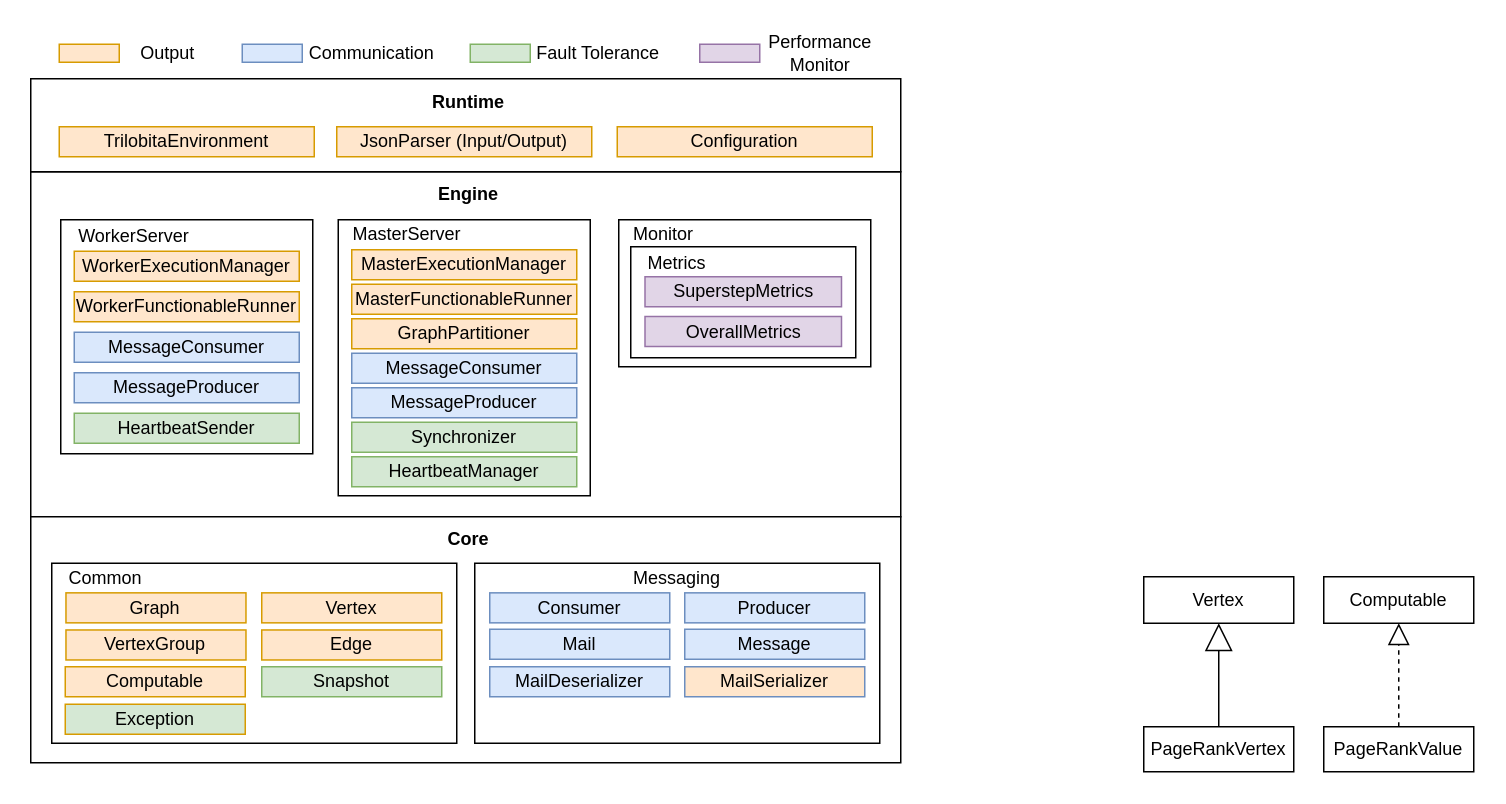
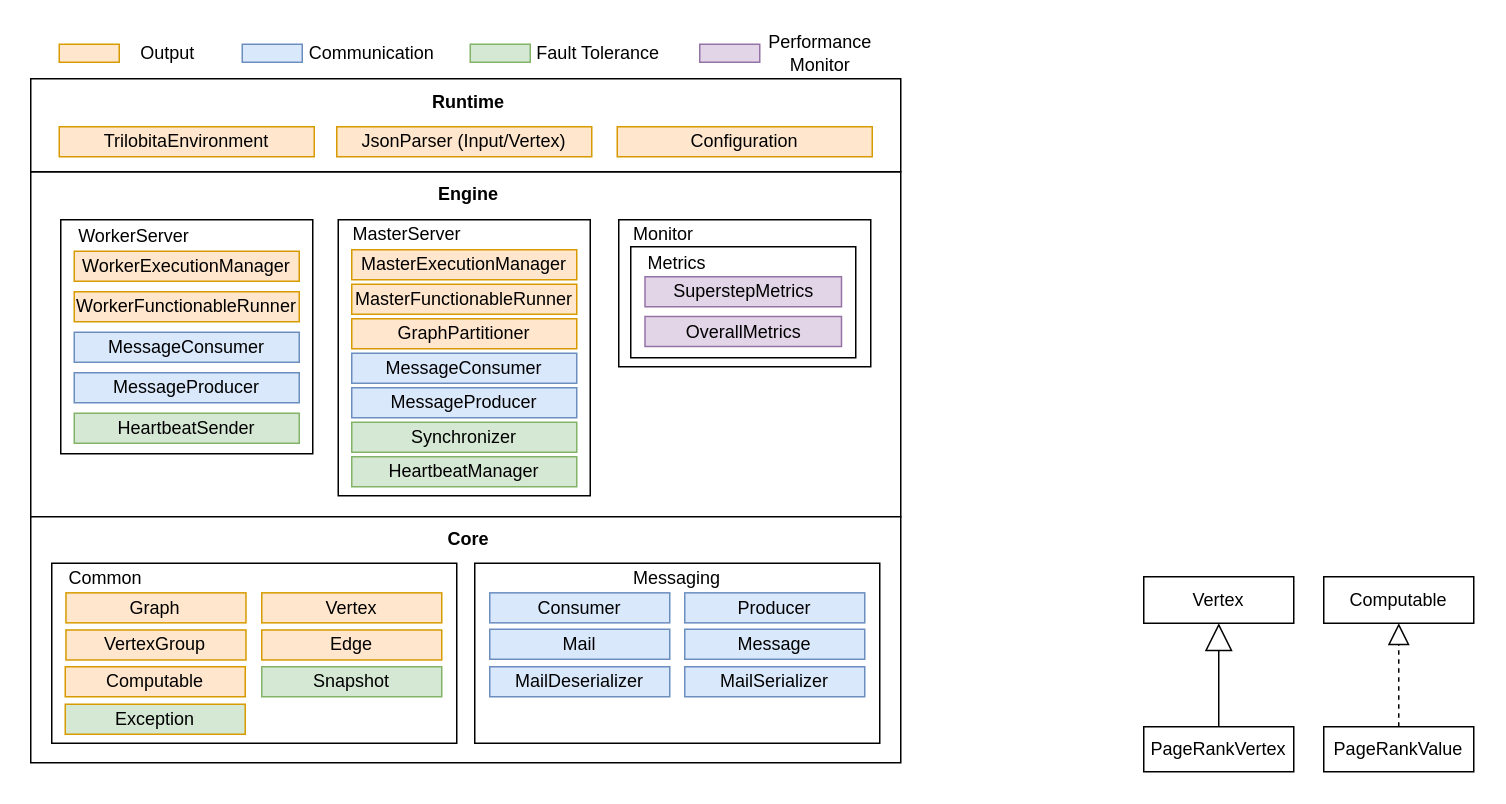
- <mxCell id="9" value="JsonParser (Input/Output)" style="rounded=0;whiteSpace=wrap;html=1;shadow=0;glass=0;fillColor=#ffe6cc;strokeColor=#d79b00;" parent="1" vertex="1"><mxGeometry x="224" y="84" width="170" height="20" as="geometry" /></mxCell>
+ <mxCell id="9" value="JsonParser (Input/Vertex)" style="rounded=0;whiteSpace=wrap;html=1;shadow=0;glass=0;fillColor=#ffe6cc;strokeColor=#d79b00;" parent="1" vertex="1"><mxGeometry x="224" y="84" width="170" height="20" as="geometry" /></mxCell>
- <mxCell id="22" value="MailSerializer" style="rounded=0;whiteSpace=wrap;html=1;fillColor=#ffe6cc;strokeColor=#6c8ebf;" parent="17" vertex="1"><mxGeometry x="140" y="69" width="120" height="20" as="geometry" /></mxCell>
+ <mxCell id="22" value="MailSerializer" style="rounded=0;whiteSpace=wrap;html=1;fillColor=#dae8fc;strokeColor=#6c8ebf;" parent="17" vertex="1"><mxGeometry x="140" y="69" width="120" height="20" as="geometry" /></mxCell>
